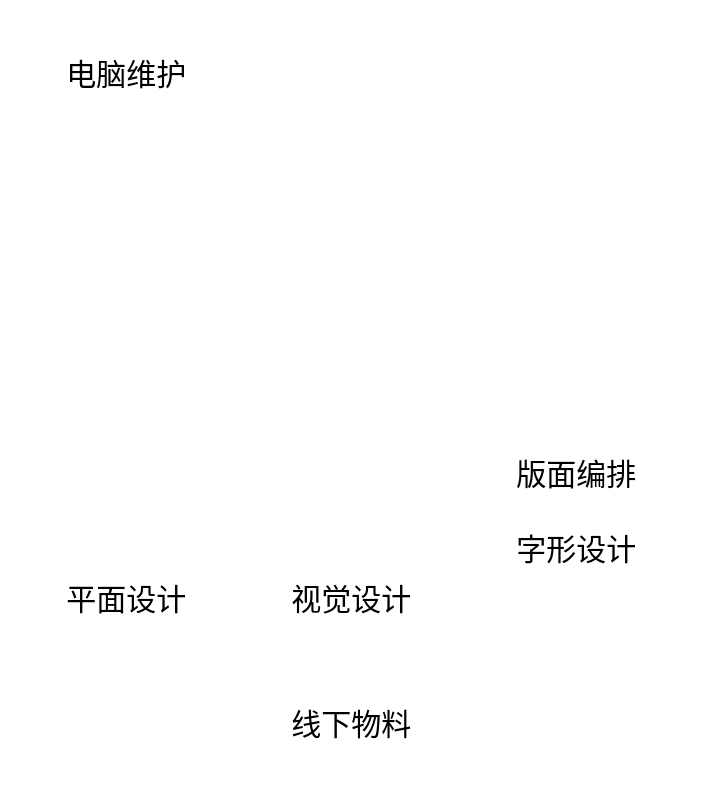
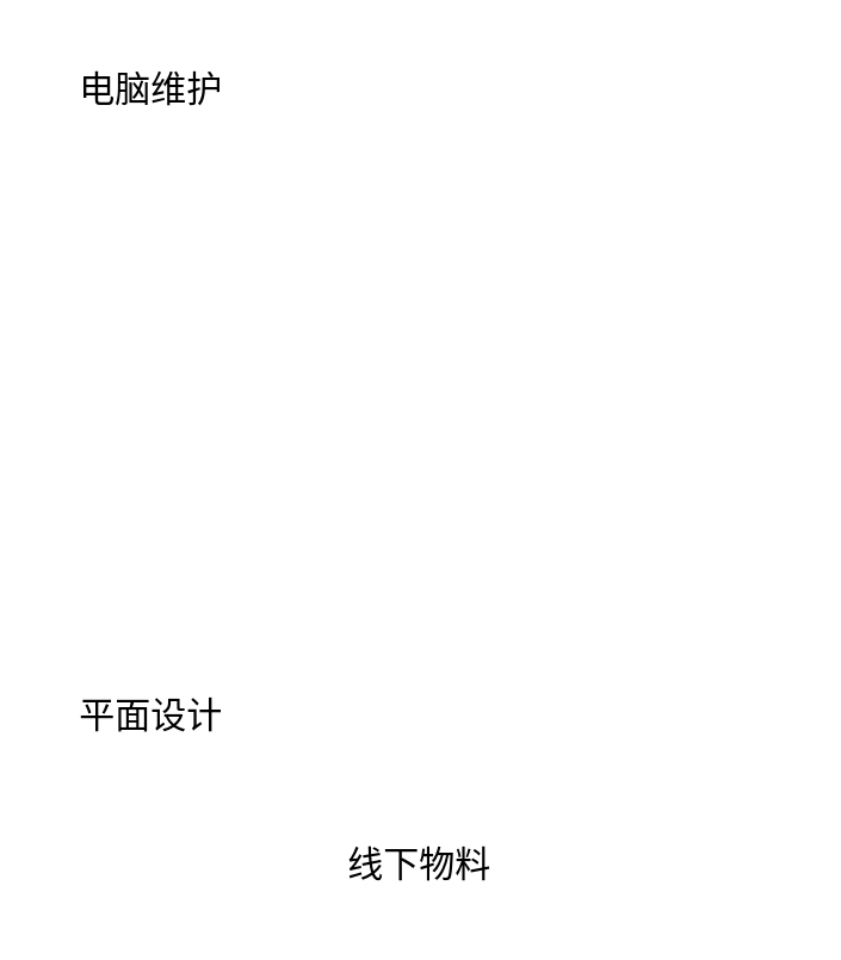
- <mxCell id="7" value="版面编排" style="text;html=1;resizable=0;autosize=1;align=center;verticalAlign=middle;points=[];fillColor=none;strokeColor=none;rounded=0;" vertex="1" parent="1"><mxGeometry x="200" y="180" width="60" height="20" as="geometry" /></mxCell>
- <mxCell id="6" value="字形设计" style="text;html=1;resizable=0;autosize=1;align=center;verticalAlign=middle;points=[];fillColor=none;strokeColor=none;rounded=0;" vertex="1" parent="1"><mxGeometry x="200" y="210" width="60" height="20" as="geometry" /></mxCell>
- <mxCell id="5" value="视觉设计" style="text;html=1;resizable=0;autosize=1;align=center;verticalAlign=middle;points=[];fillColor=none;strokeColor=none;rounded=0;" vertex="1" parent="1"><mxGeometry x="110" y="230" width="60" height="20" as="geometry" /></mxCell>
